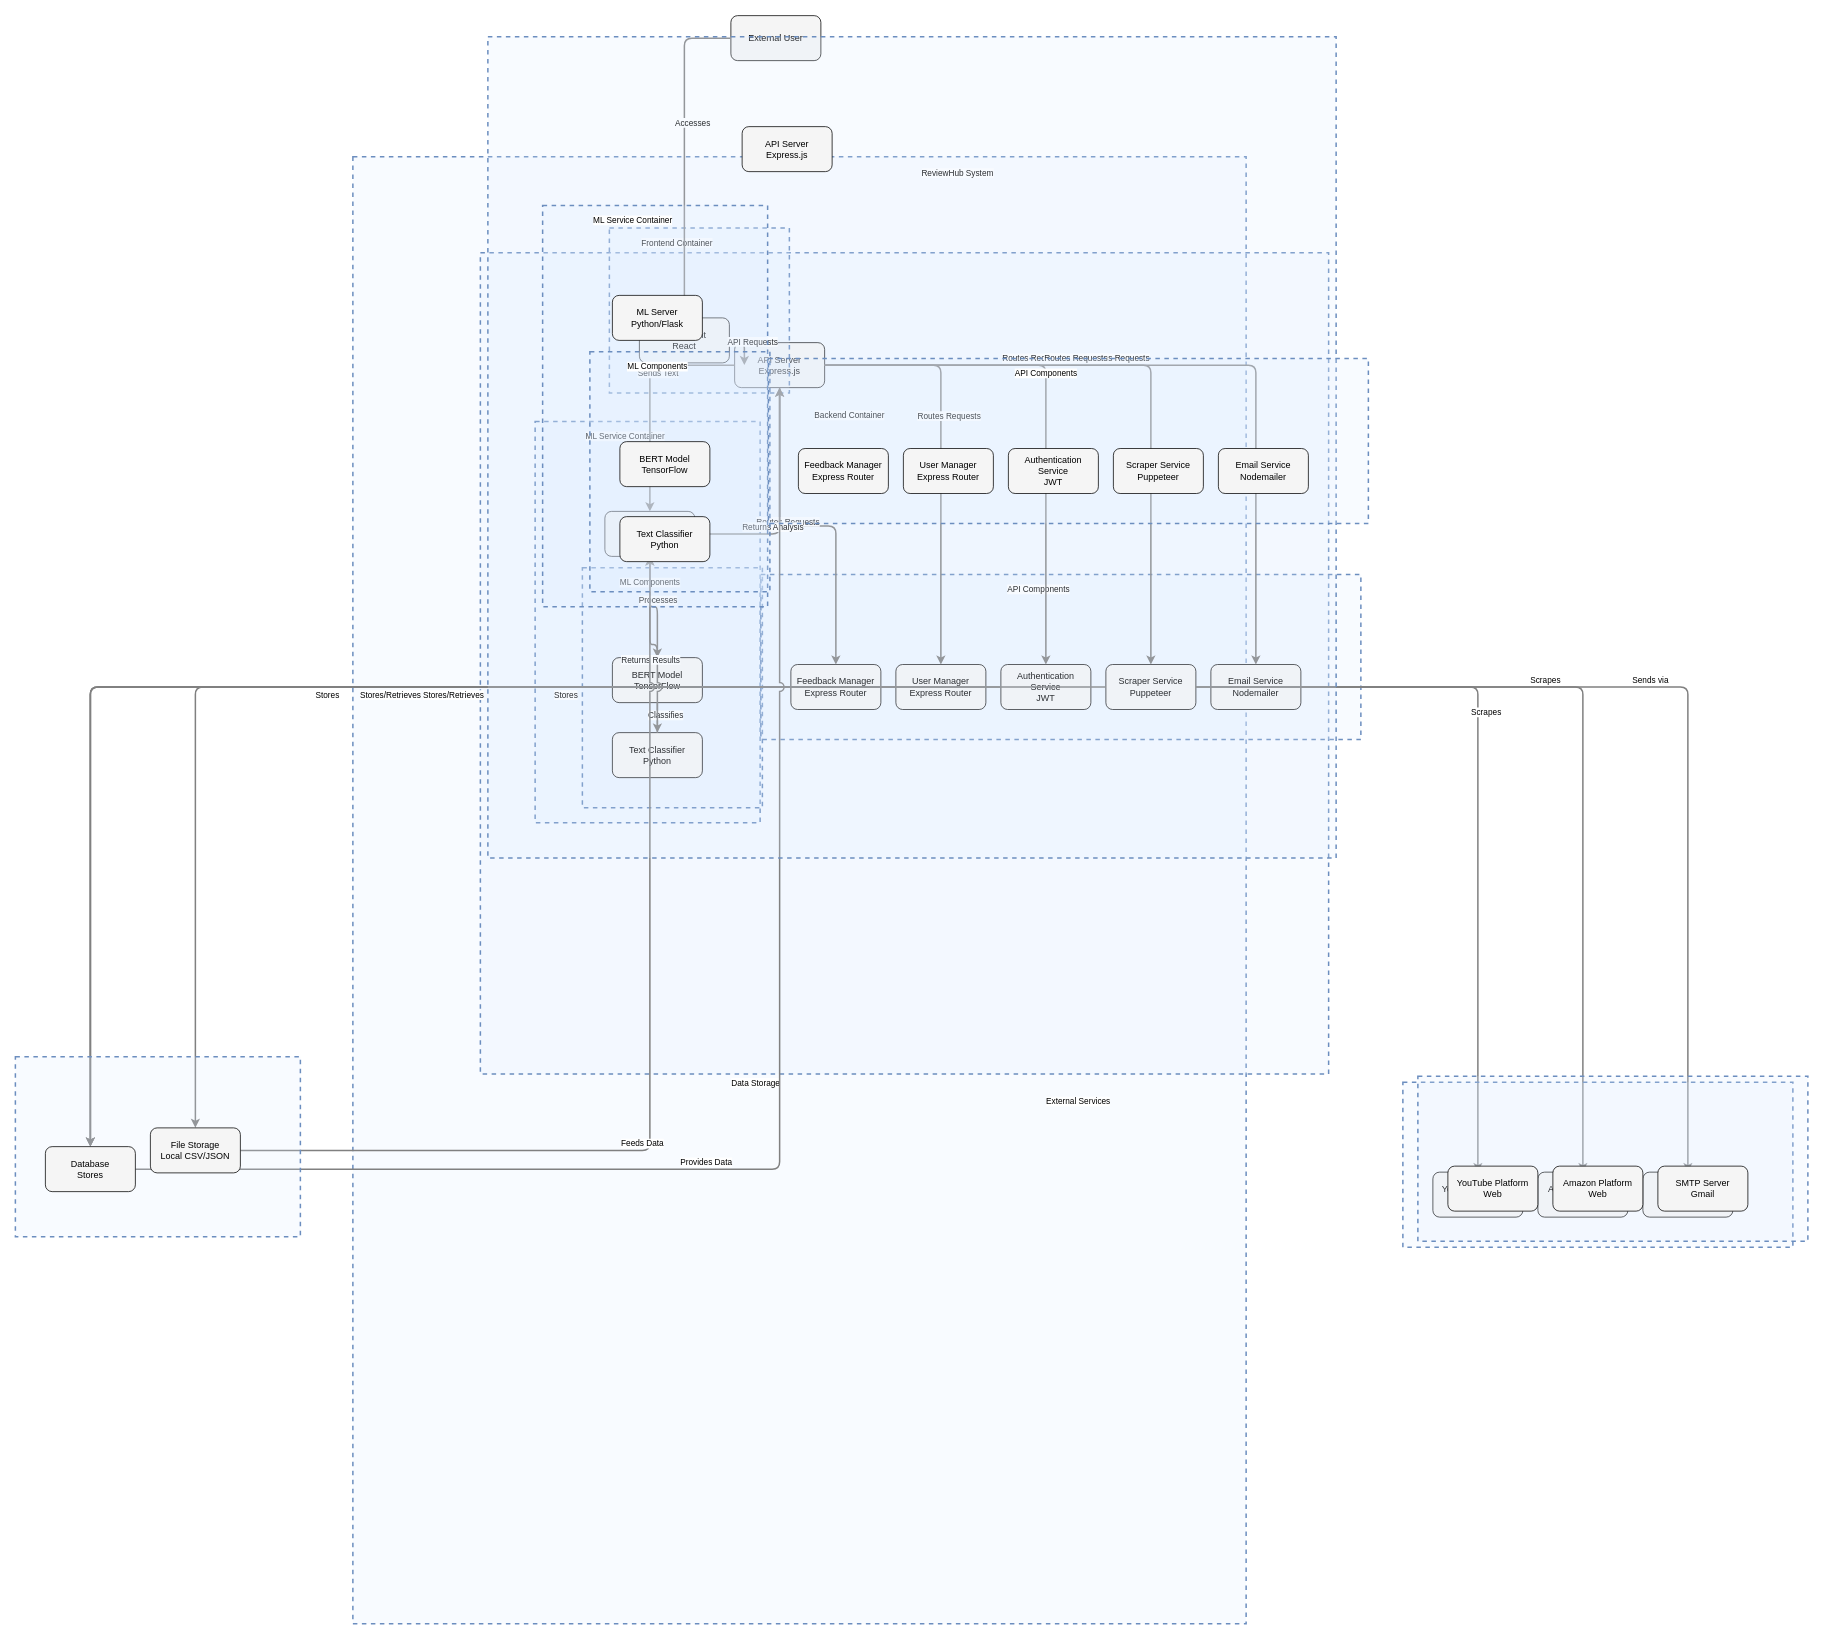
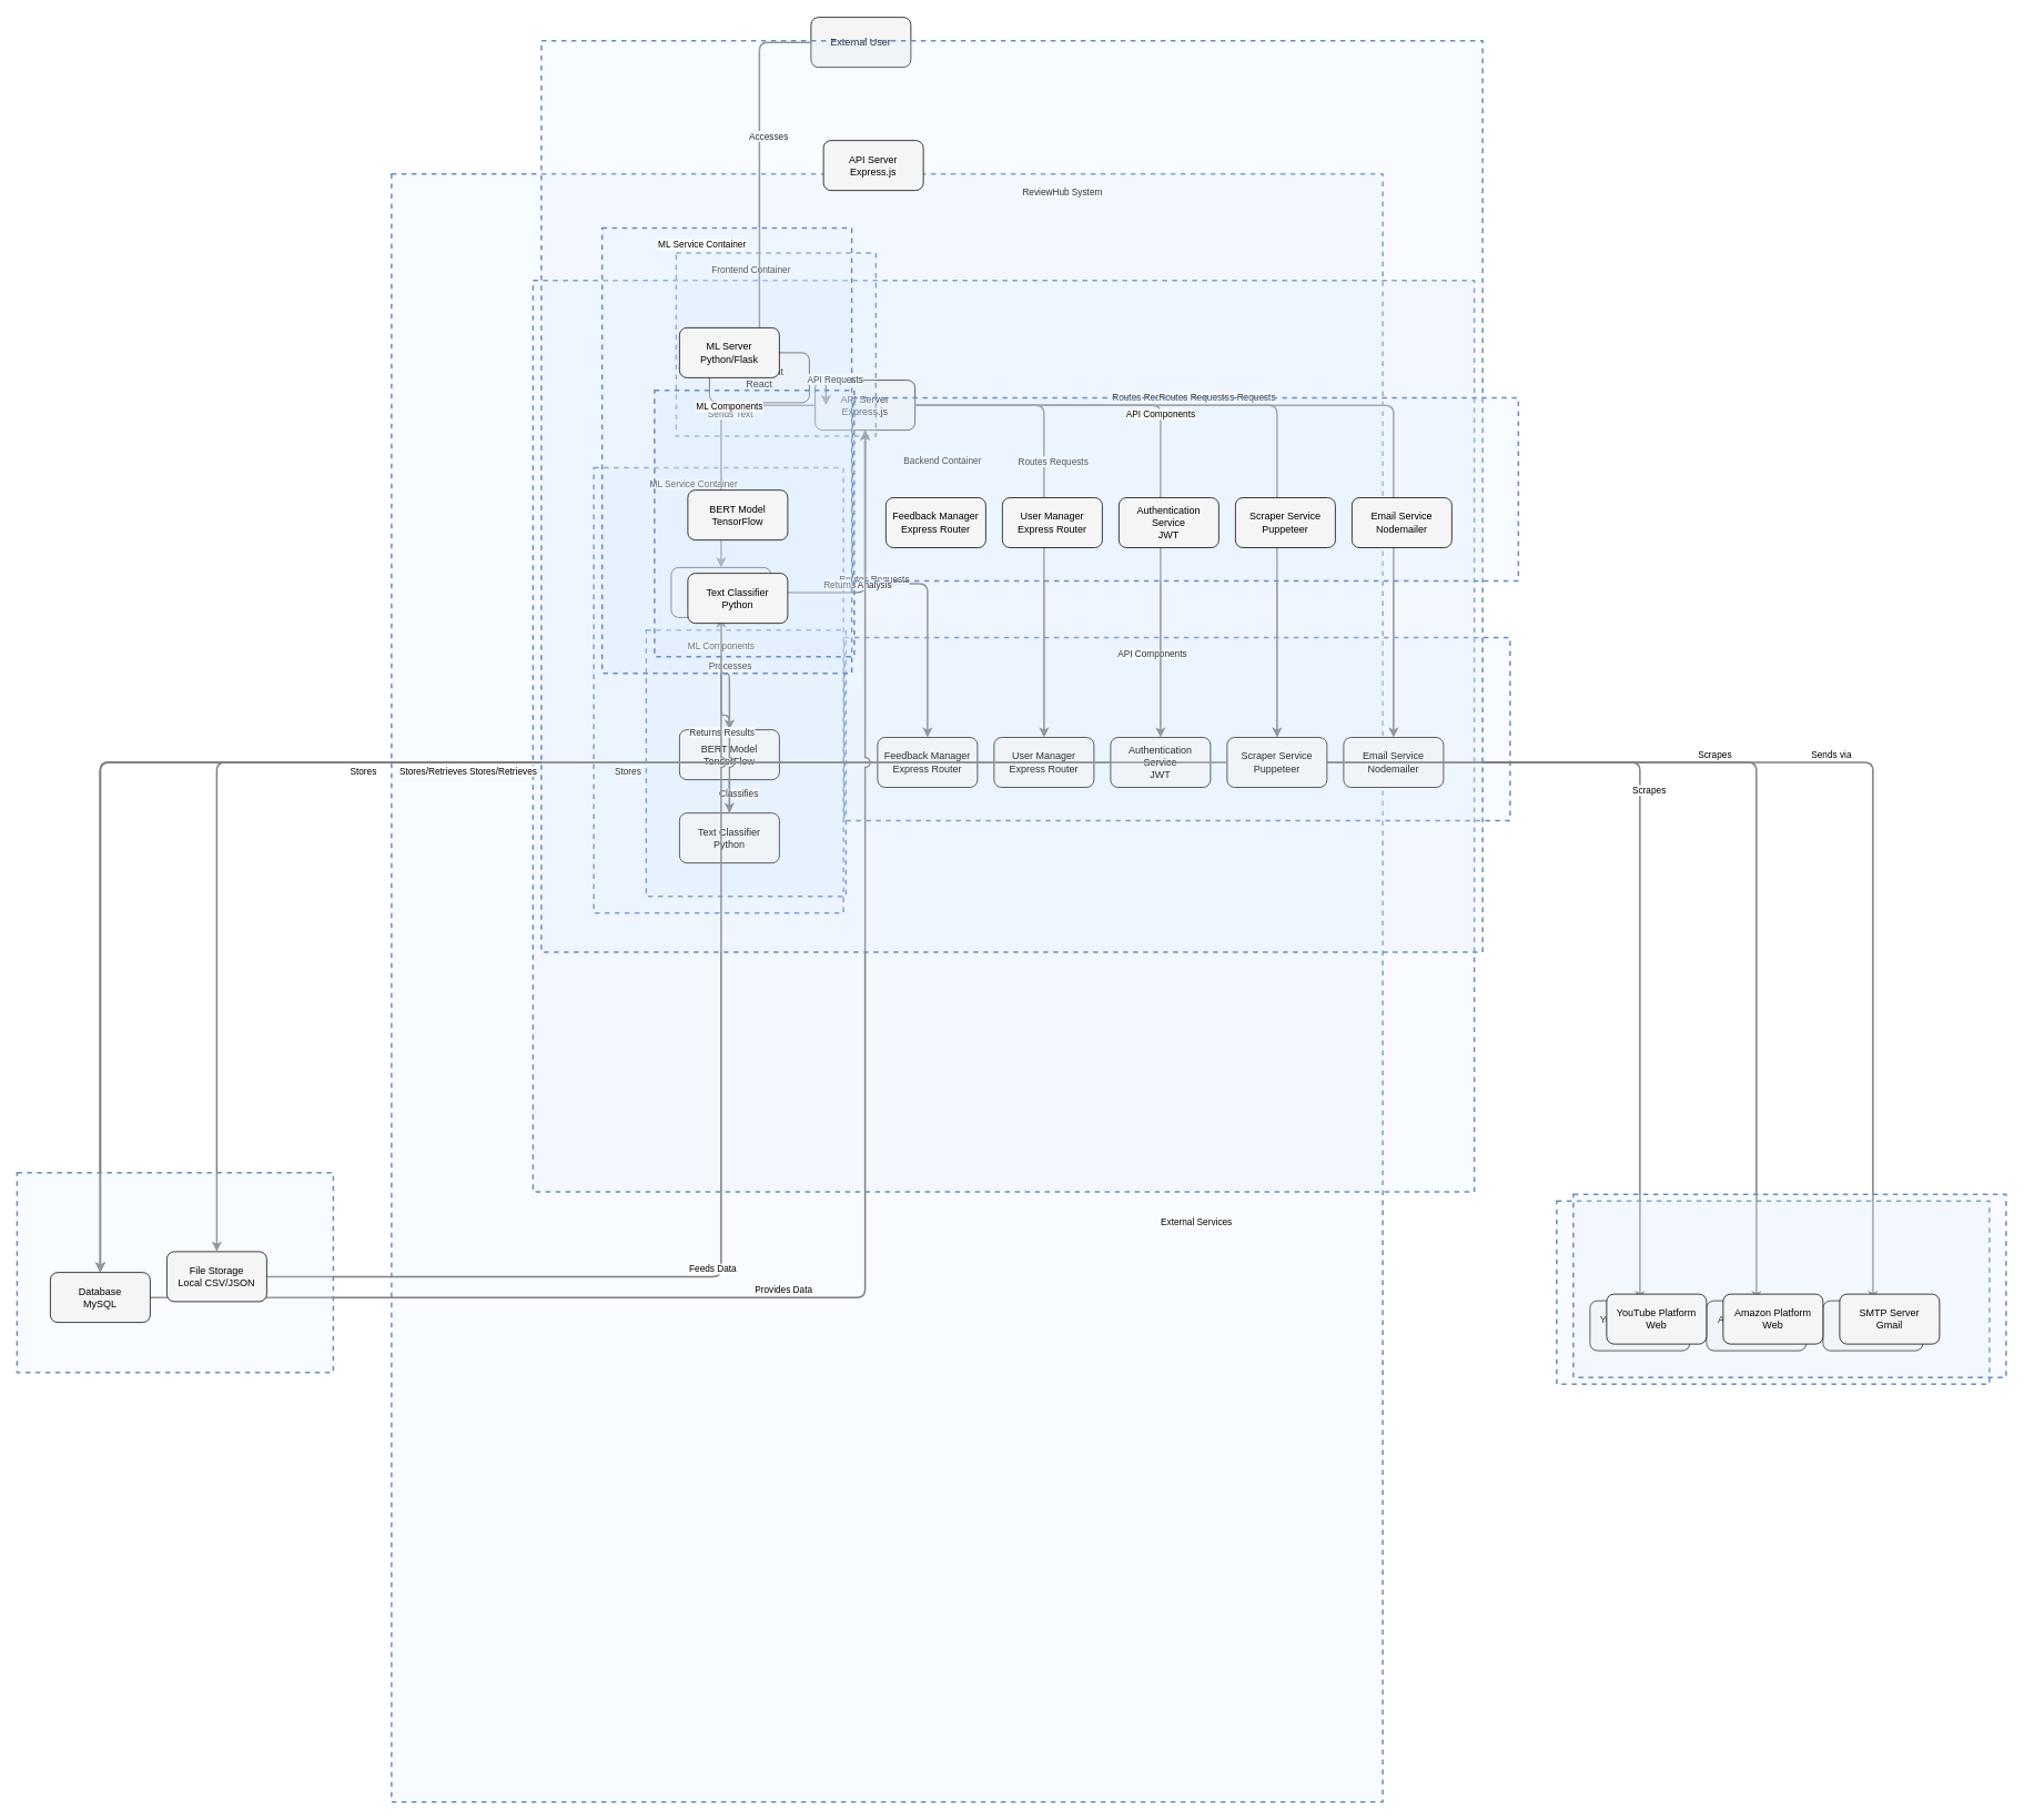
- <mxCell id="4" value="Data Storage" style="edgeLabel;html=1;align=center;verticalAlign=middle;resizable=0;labelBackgroundColor=white;spacing=5" parent="2" vertex="1"><mxGeometry x="385" y="1223" width="304" height="24" as="geometry" /></mxCell>
- <mxCell id="70" value="Database&lt;br&gt;Stores" style="rounded=1;whiteSpace=wrap;html=1;fillColor=#f5f5f5" parent="69" vertex="1"><mxGeometry x="40" y="120" width="120" height="60" as="geometry" /></mxCell>
+ <mxCell id="70" value="Database&lt;br&gt;MySQL" style="rounded=1;whiteSpace=wrap;html=1;fillColor=#f5f5f5" parent="69" vertex="1"><mxGeometry x="40" y="120" width="120" height="60" as="geometry" /></mxCell>
